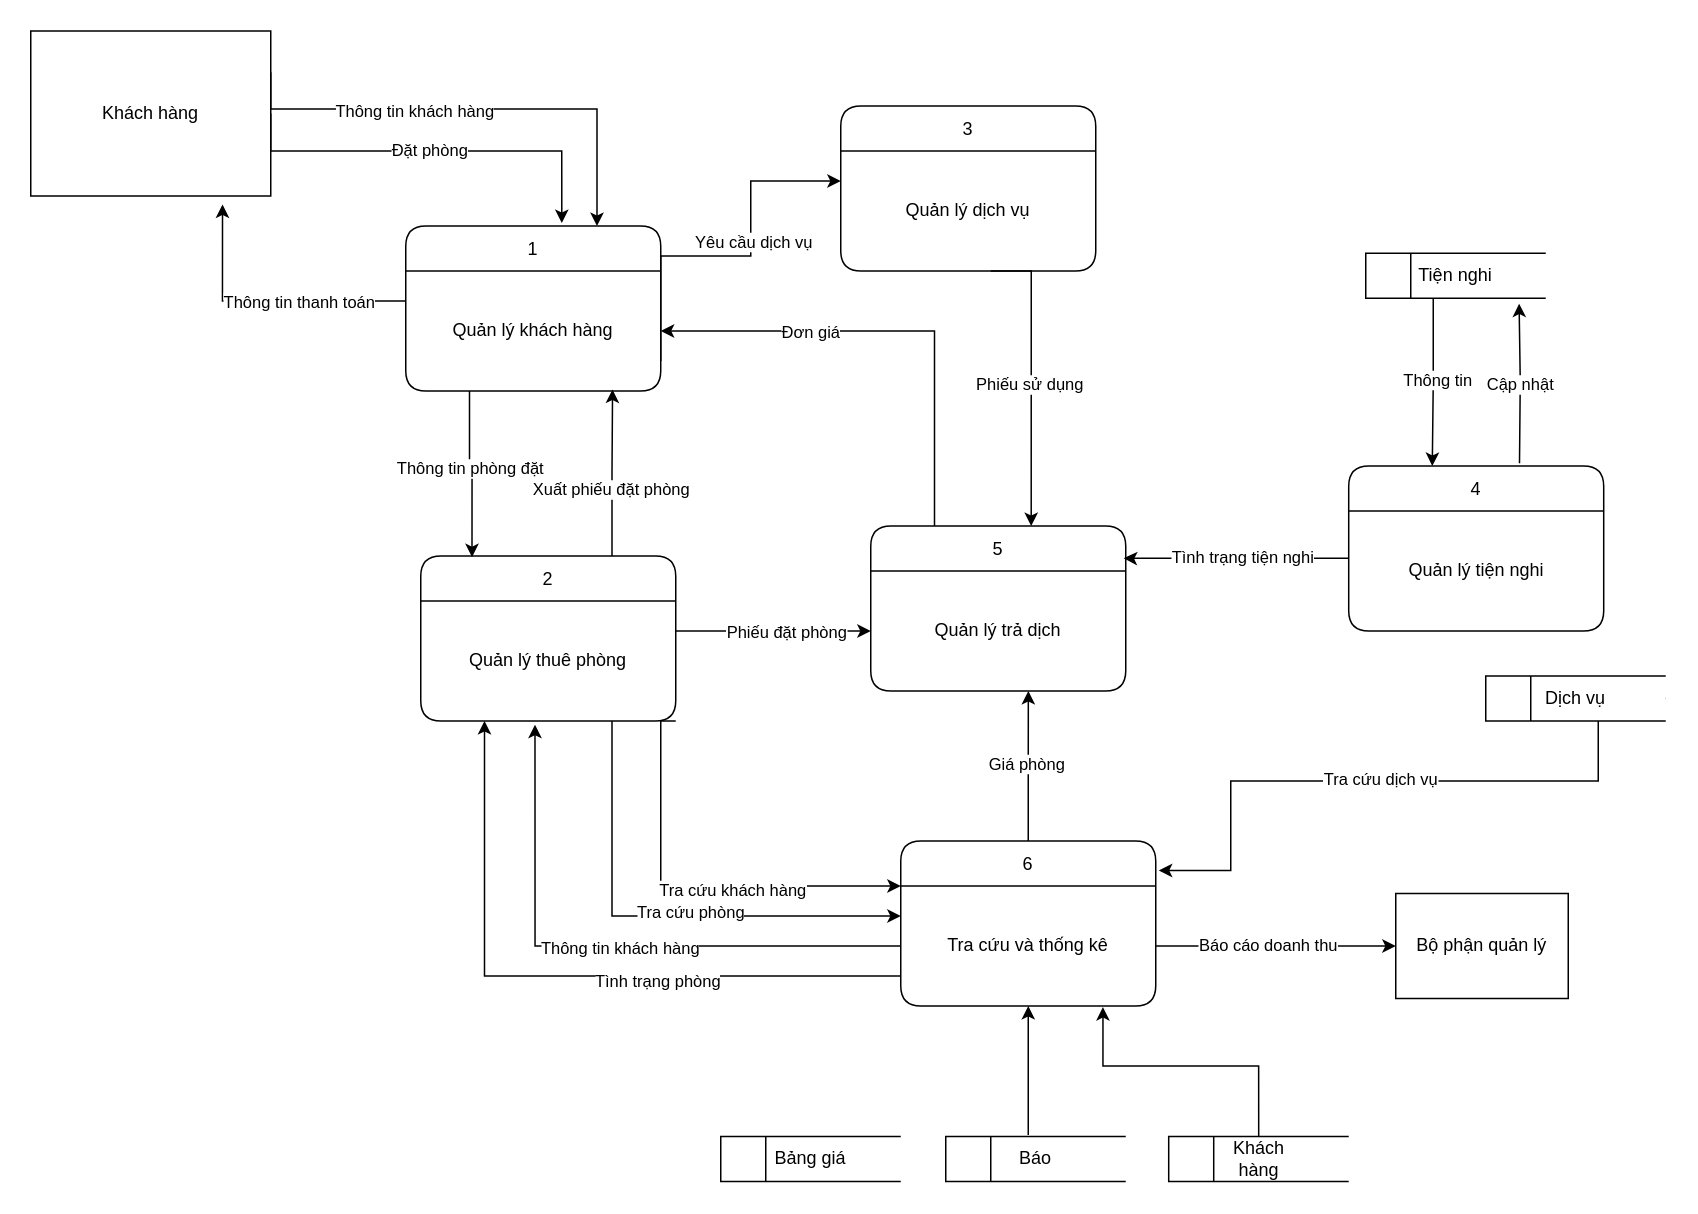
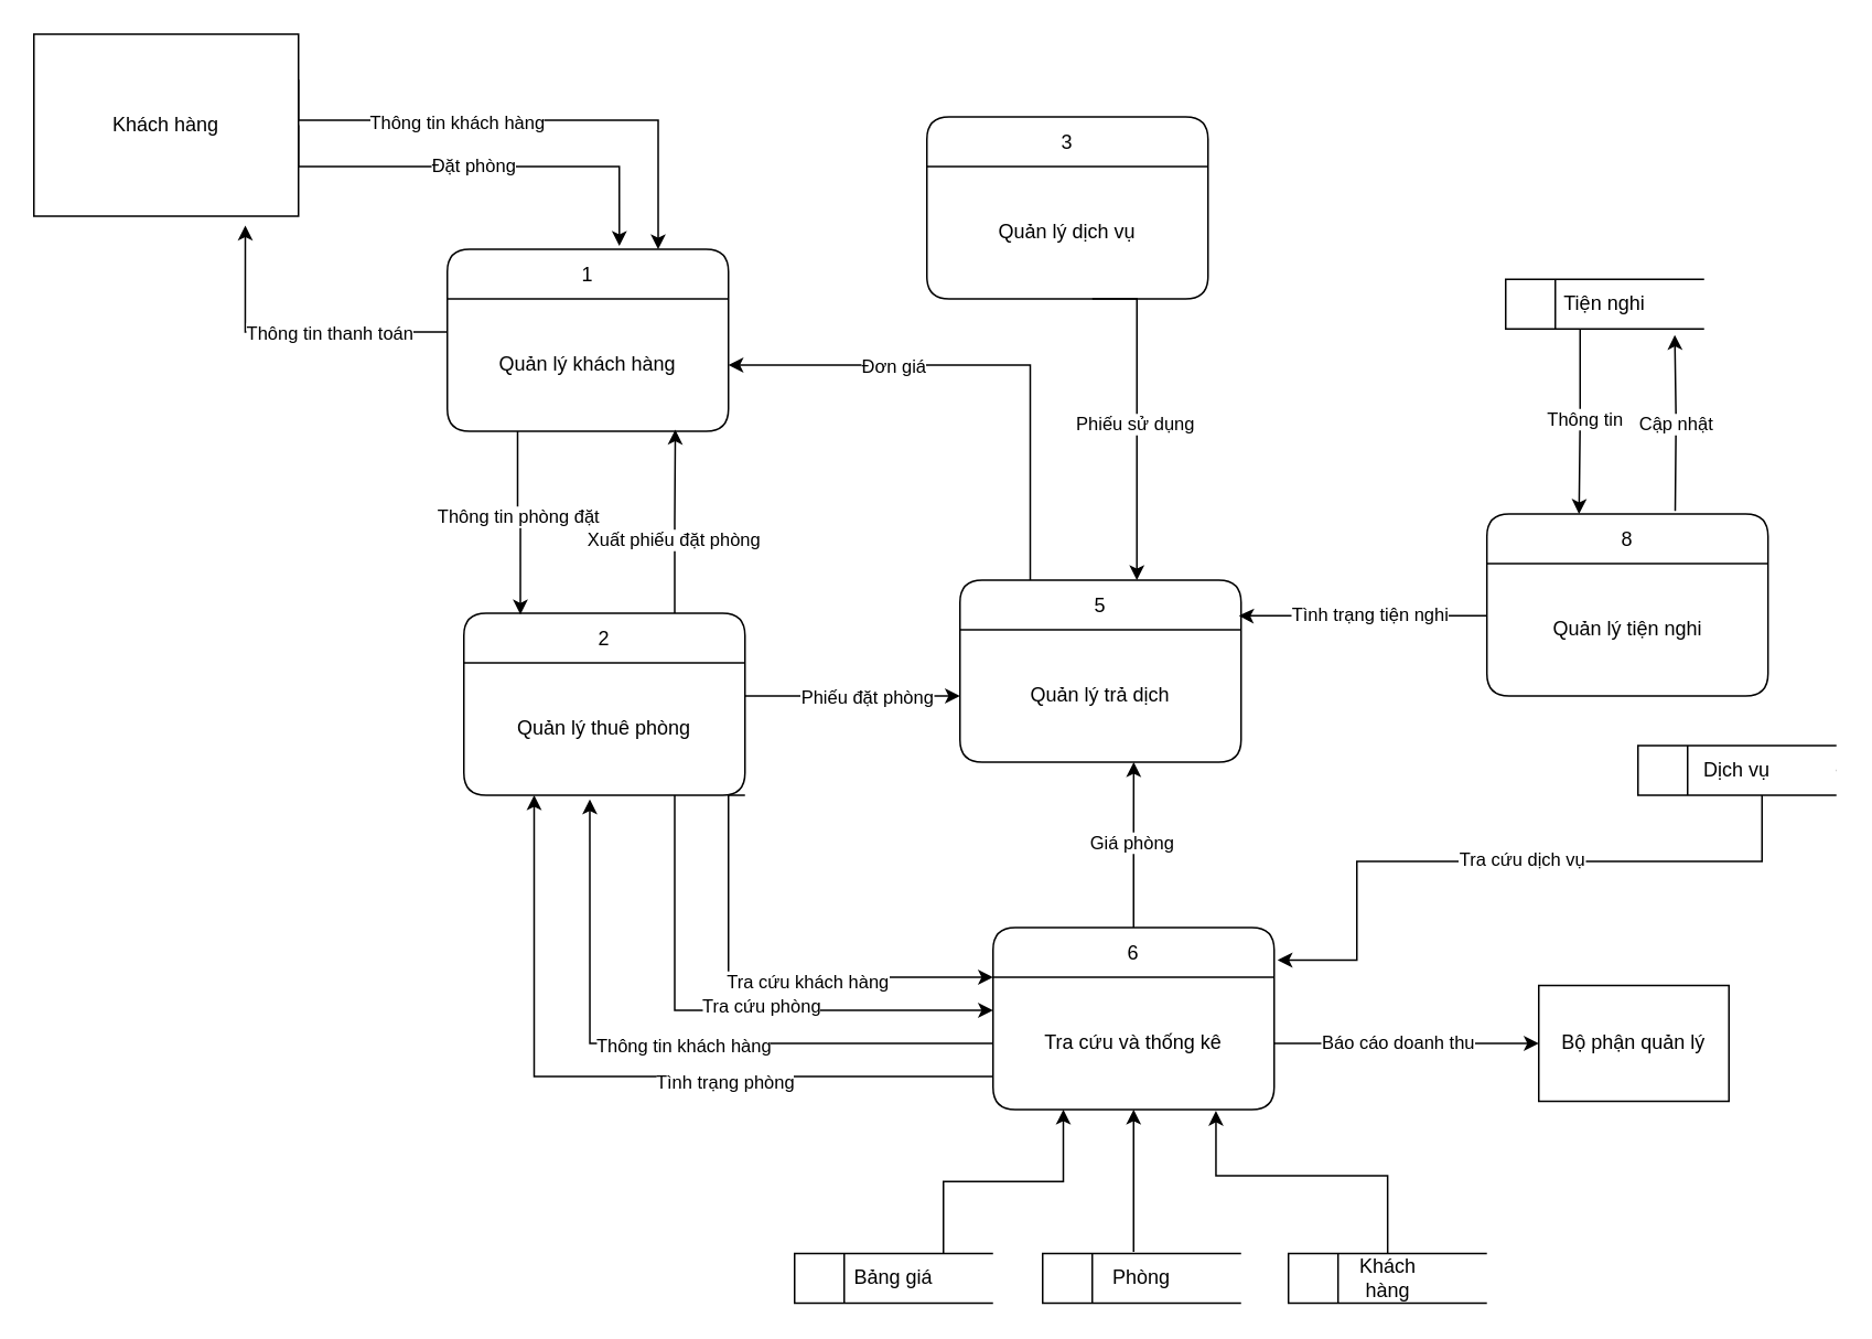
- <mxCell id="49" style="edgeStyle=orthogonalEdgeStyle;rounded=0;orthogonalLoop=1;jettySize=auto;html=1;exitX=1;exitY=0.75;exitDx=0;exitDy=0;entryX=0;entryY=0.25;entryDx=0;entryDy=0;" edge="1" parent="1" source="3" target="8"><mxGeometry relative="1" as="geometry"><Array as="points"><mxPoint x="440" y="170" /><mxPoint x="500" y="170" /><mxPoint x="500" y="120" /></Array></mxGeometry></mxCell>
- <mxCell id="50" value="Yêu cầu dịch vụ" style="edgeLabel;html=1;align=center;verticalAlign=middle;resizable=0;points=[];" vertex="1" connectable="0" parent="49"><mxGeometry x="0.168" y="-1" relative="1" as="geometry"><mxPoint as="offset" /></mxGeometry></mxCell>
- <mxCell id="11" value="4" style="swimlane;fontStyle=0;childLayout=stackLayout;horizontal=1;startSize=30;fillColor=#ffffff;horizontalStack=0;resizeParent=1;resizeParentMax=0;resizeLast=0;collapsible=0;marginBottom=0;swimlaneFillColor=#ffffff;rounded=1;" vertex="1" parent="1"><mxGeometry x="898.64" y="310" width="170" height="110" as="geometry" /></mxCell>
+ <mxCell id="11" value="8" style="swimlane;fontStyle=0;childLayout=stackLayout;horizontal=1;startSize=30;fillColor=#ffffff;horizontalStack=0;resizeParent=1;resizeParentMax=0;resizeLast=0;collapsible=0;marginBottom=0;swimlaneFillColor=#ffffff;rounded=1;" vertex="1" parent="1"><mxGeometry x="898.64" y="310" width="170" height="110" as="geometry" /></mxCell>
+ <mxCell id="59" style="edgeStyle=orthogonalEdgeStyle;rounded=0;orthogonalLoop=1;jettySize=auto;html=1;exitX=1;exitY=0;exitDx=0;exitDy=0;entryX=0.25;entryY=1;entryDx=0;entryDy=0;" edge="1" parent="1" source="61" target="14"><mxGeometry relative="1" as="geometry"><mxPoint x="510" y="810" as="targetPoint" /></mxGeometry></mxCell>
- <mxCell id="39" value="Báo" style="text;html=1;align=center;verticalAlign=middle;whiteSpace=wrap;rounded=0;" vertex="1" parent="1"><mxGeometry x="660" y="757" width="60" height="30" as="geometry" /></mxCell>
+ <mxCell id="39" value="Phòng" style="text;html=1;align=center;verticalAlign=middle;whiteSpace=wrap;rounded=0;" vertex="1" parent="1"><mxGeometry x="660" y="757" width="60" height="30" as="geometry" /></mxCell>
